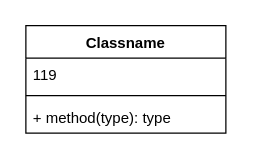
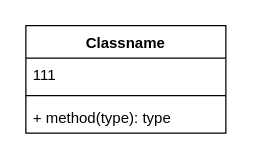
- <mxCell id="3" value="119" style="text;strokeColor=none;fillColor=none;align=left;verticalAlign=top;spacingLeft=4;spacingRight=4;overflow=hidden;rotatable=0;points=[[0,0.5],[1,0.5]];portConstraint=eastwest;" vertex="1" parent="2"><mxGeometry y="26" width="160" height="26" as="geometry" /></mxCell>
+ <mxCell id="3" value="111" style="text;strokeColor=none;fillColor=none;align=left;verticalAlign=top;spacingLeft=4;spacingRight=4;overflow=hidden;rotatable=0;points=[[0,0.5],[1,0.5]];portConstraint=eastwest;" vertex="1" parent="2"><mxGeometry y="26" width="160" height="26" as="geometry" /></mxCell>
